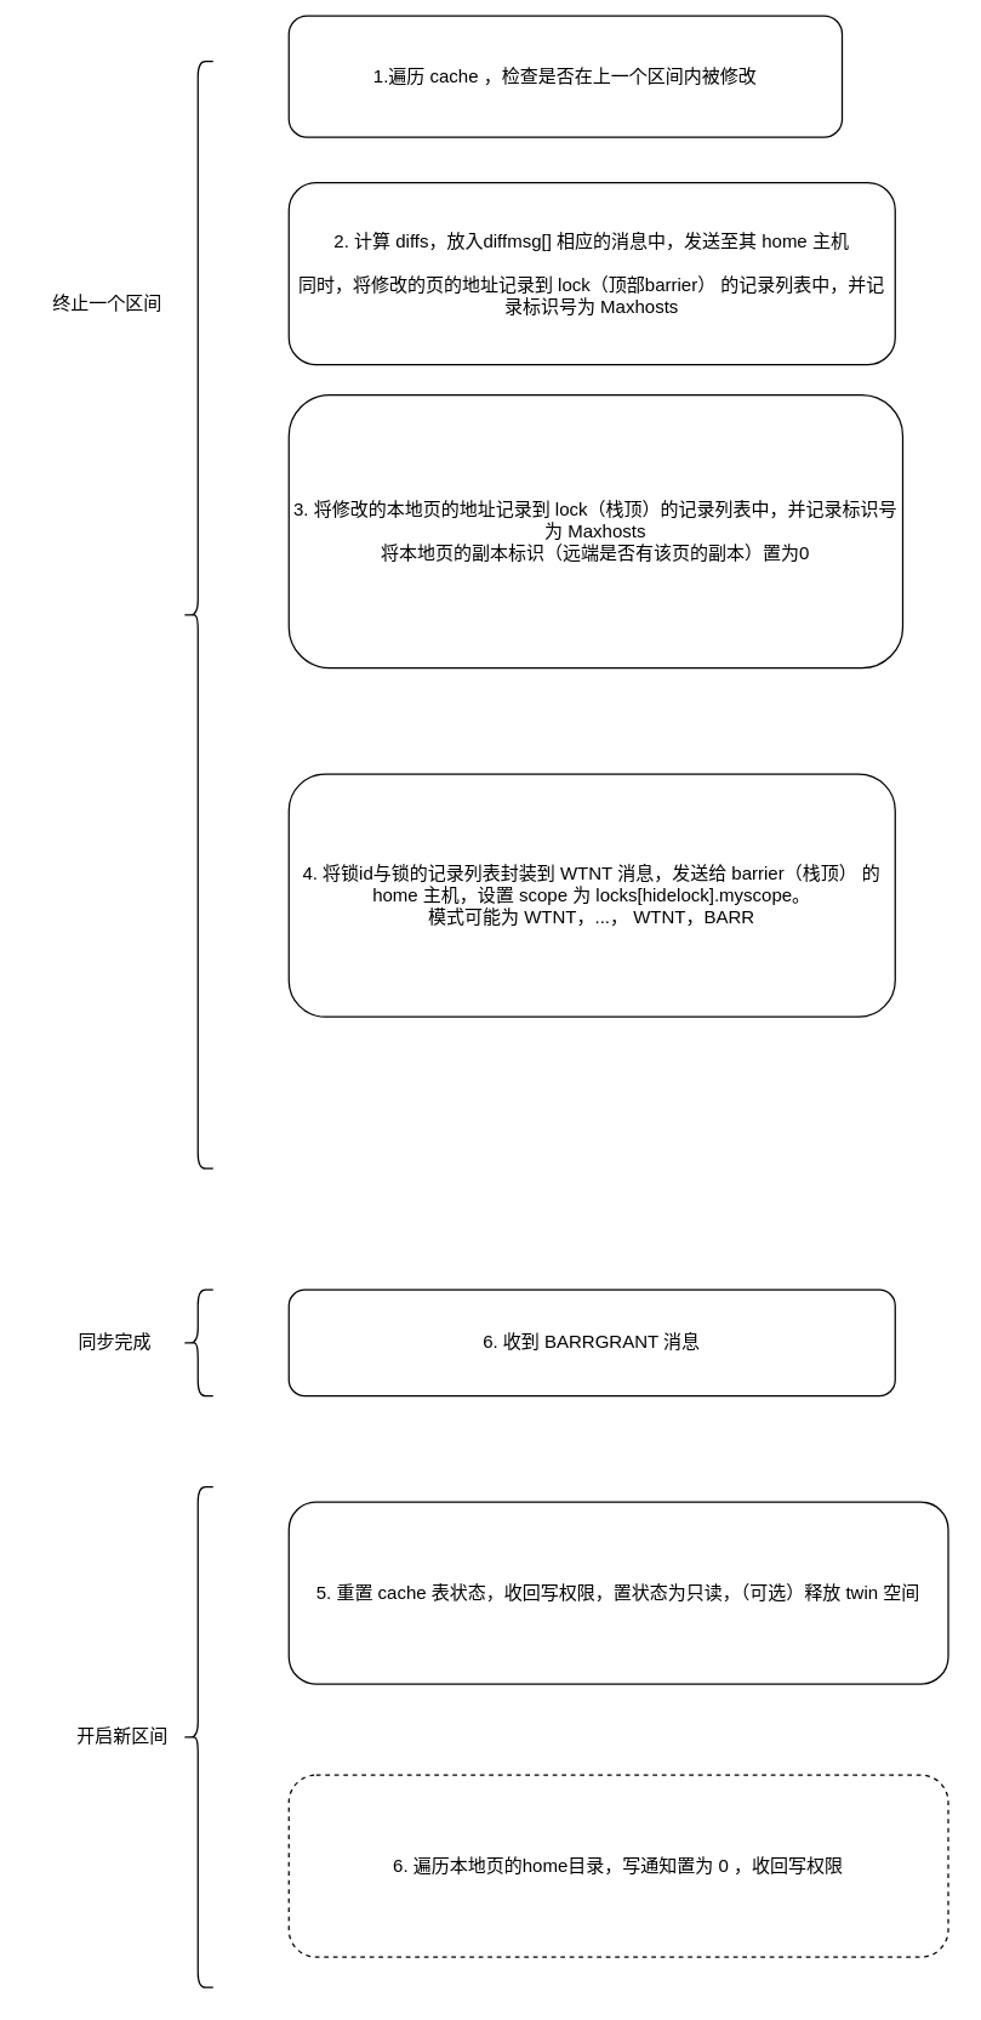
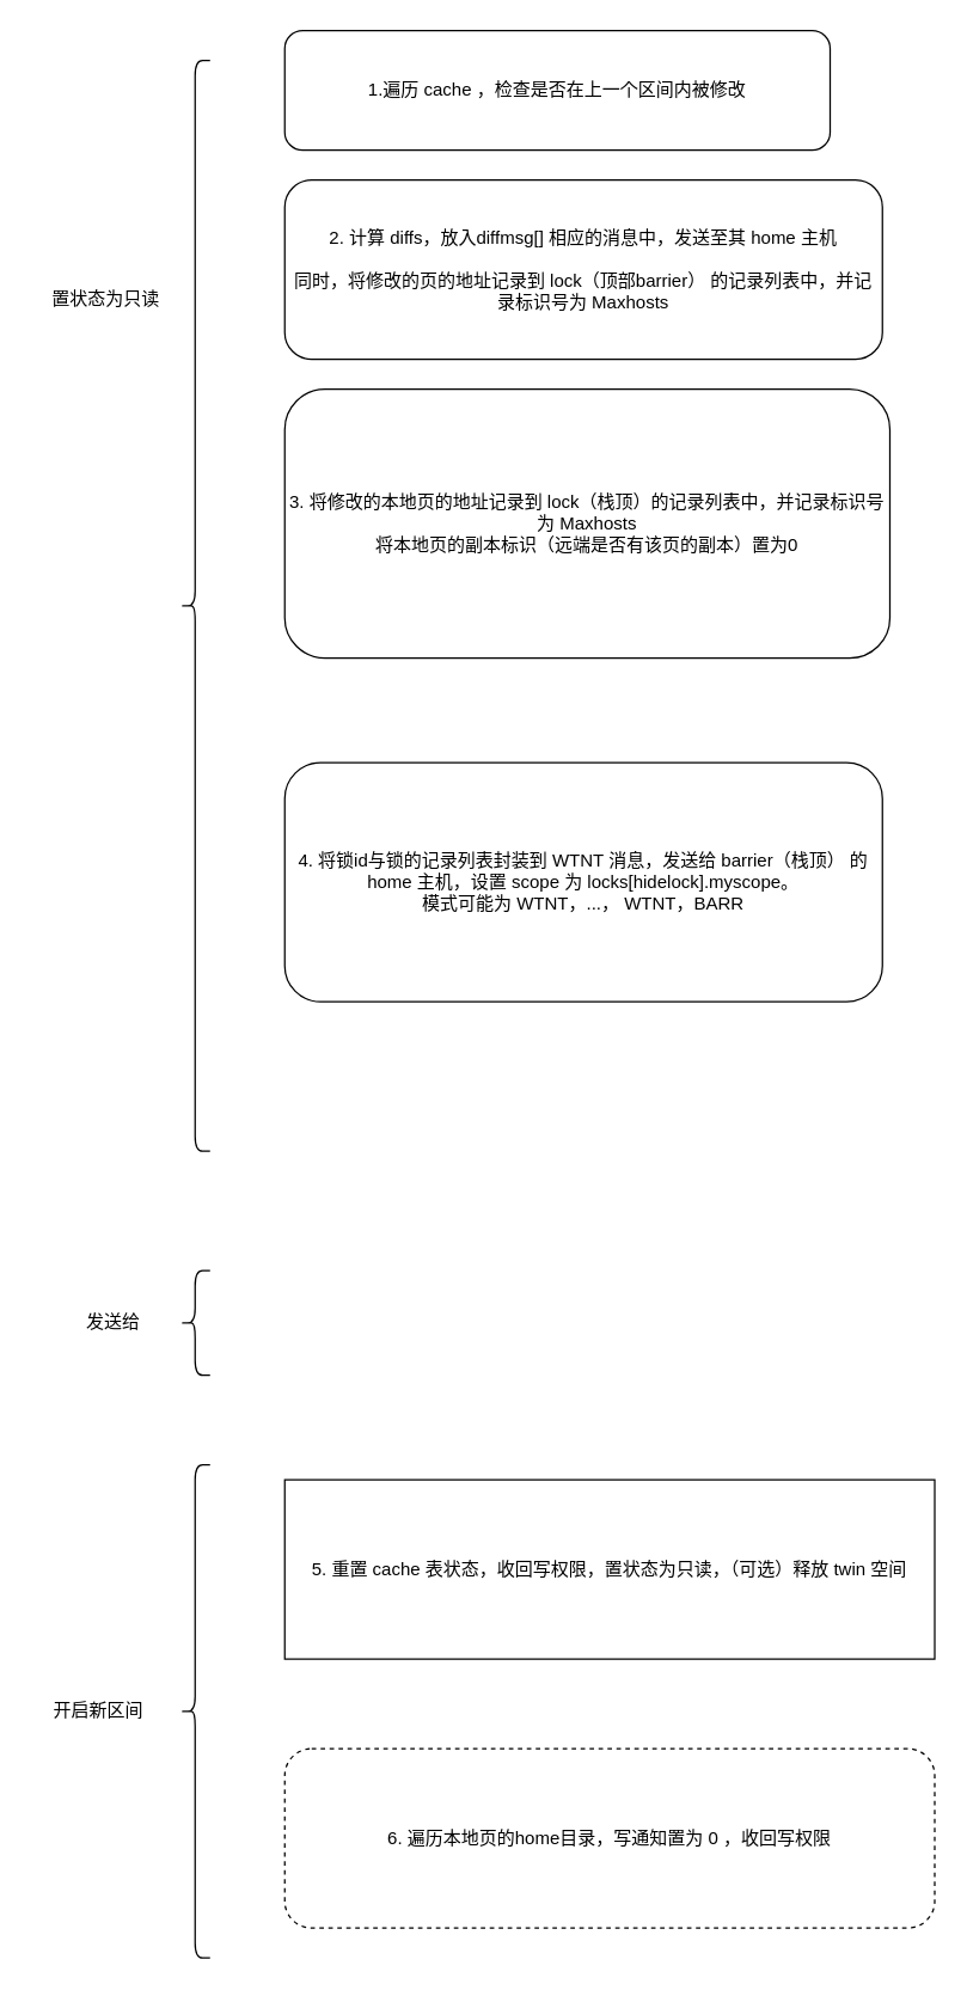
- <mxCell id="4" value="1.遍历 cache ，检查是否在上一个区间内被修改" style="rounded=1;whiteSpace=wrap;html=1;" vertex="1" parent="1"><mxGeometry x="190" y="10" width="365" height="80" as="geometry" /></mxCell>
+ <mxCell id="4" value="1.遍历 cache ，检查是否在上一个区间内被修改" style="rounded=1;whiteSpace=wrap;html=1;" vertex="1" parent="1"><mxGeometry x="190" y="20" width="365" height="80" as="geometry" /></mxCell>
- <mxCell id="3" value="终止一个区间" style="text;html=1;align=center;verticalAlign=middle;resizable=0;points=[];autosize=1;strokeColor=none;fillColor=none;" vertex="1" parent="1"><mxGeometry x="20" y="185" width="100" height="30" as="geometry" /></mxCell>
+ <mxCell id="3" value="置状态为只读" style="text;html=1;align=center;verticalAlign=middle;resizable=0;points=[];autosize=1;strokeColor=none;fillColor=none;" vertex="1" parent="1"><mxGeometry x="20" y="185" width="100" height="30" as="geometry" /></mxCell>
- <mxCell id="9" value="同步完成" style="text;html=1;align=center;verticalAlign=middle;resizable=0;points=[];autosize=1;strokeColor=none;fillColor=none;" vertex="1" parent="1"><mxGeometry x="40" y="870" width="70" height="30" as="geometry" /></mxCell>
+ <mxCell id="9" value="发送给" style="text;html=1;align=center;verticalAlign=middle;resizable=0;points=[];autosize=1;strokeColor=none;fillColor=none;" vertex="1" parent="1"><mxGeometry x="40" y="870" width="70" height="30" as="geometry" /></mxCell>
- <mxCell id="10" value="6. 收到 BARRGRANT 消息" style="rounded=1;whiteSpace=wrap;html=1;" vertex="1" parent="1"><mxGeometry x="190" y="850" width="400" height="70" as="geometry" /></mxCell>
- <mxCell id="13" value="5. 重置 cache 表状态，收回写权限，置状态为只读，（可选）释放 twin 空间" style="rounded=1;whiteSpace=wrap;html=1;" vertex="1" parent="1"><mxGeometry x="190" y="990" width="435" height="120" as="geometry" /></mxCell>
+ <mxCell id="13" value="5. 重置 cache 表状态，收回写权限，置状态为只读，（可选）释放 twin 空间" style="whiteSpace=wrap;html=1;rounded=0;" vertex="1" parent="1"><mxGeometry x="190" y="990" width="435" height="120" as="geometry" /></mxCell>
- <mxCell id="12" value="开启新区间" style="text;html=1;align=center;verticalAlign=middle;resizable=0;points=[];autosize=1;strokeColor=none;fillColor=none;" vertex="1" parent="1"><mxGeometry x="40" y="1130" width="80" height="30" as="geometry" /></mxCell>
+ <mxCell id="12" value="开启新区间" style="text;html=1;align=center;verticalAlign=middle;resizable=0;points=[];autosize=1;strokeColor=none;fillColor=none;" vertex="1" parent="1"><mxGeometry x="25" y="1130" width="80" height="30" as="geometry" /></mxCell>
